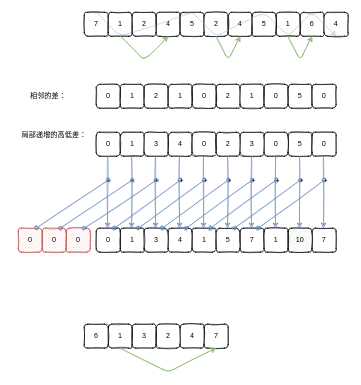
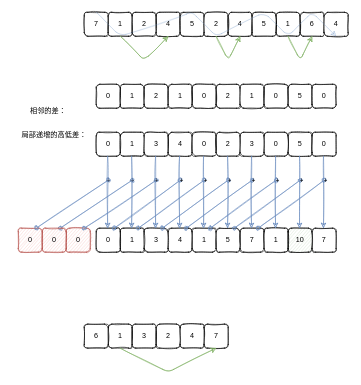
- <mxCell id="86" value="相邻的差：" style="text;html=1;strokeColor=none;fillColor=none;align=center;verticalAlign=middle;whiteSpace=wrap;rounded=0;labelBackgroundColor=none;sketch=1;" vertex="1" parent="1"><mxGeometry y="150" width="120" height="20" as="geometry" x="20" /></mxCell>
+ <mxCell id="86" value="相邻的差：" style="text;html=1;strokeColor=none;fillColor=none;align=center;verticalAlign=middle;whiteSpace=wrap;rounded=0;labelBackgroundColor=none;sketch=1;" vertex="1" parent="1"><mxGeometry x="20" y="175" width="120" height="20" as="geometry" /></mxCell>
